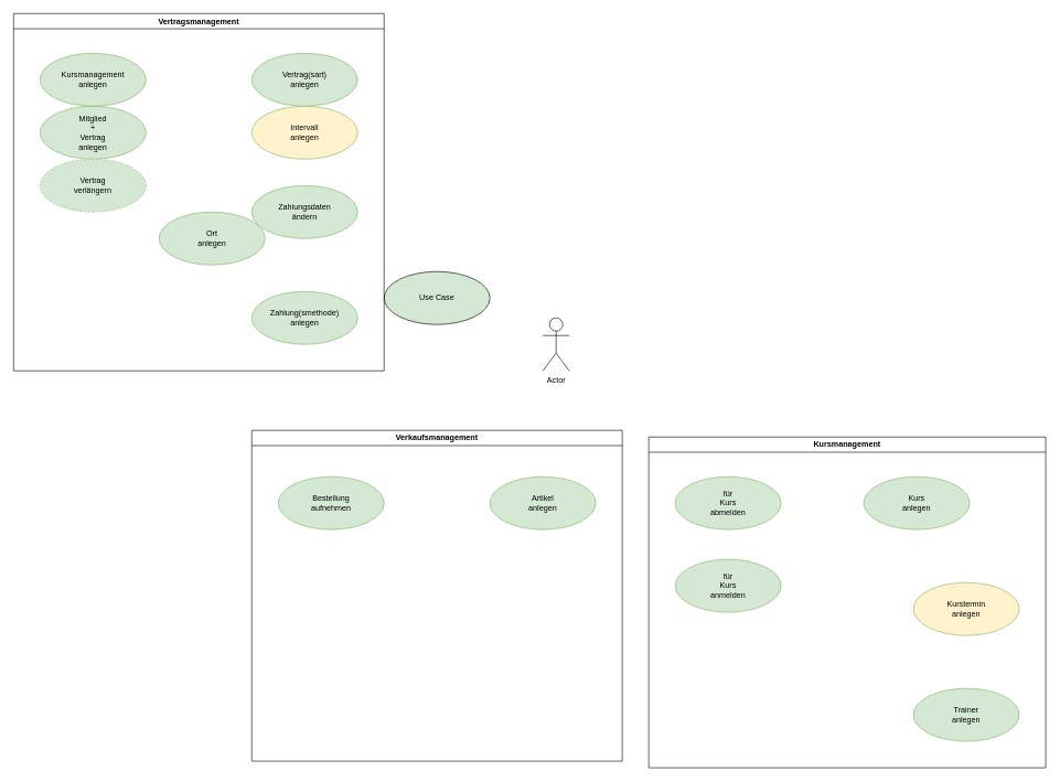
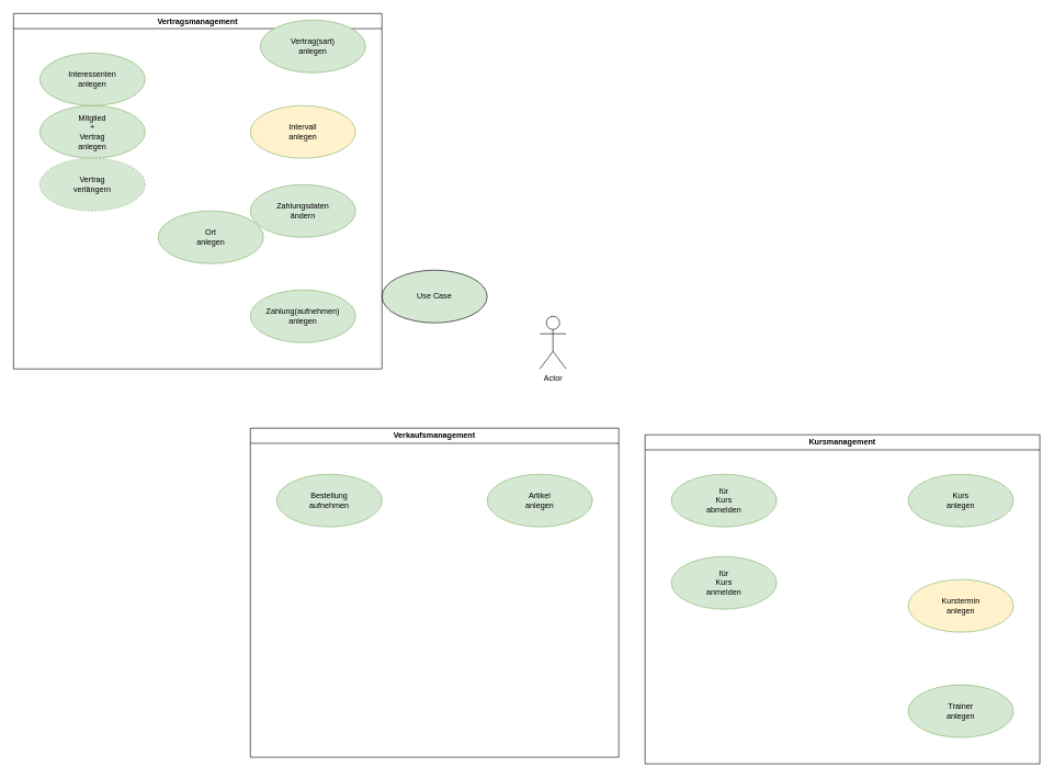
- <mxCell id="15" value="Kursmanagement&lt;div&gt;anlegen&lt;/div&gt;" style="ellipse;whiteSpace=wrap;html=1;fillColor=#d5e8d4;strokeColor=#82b366;" parent="13" vertex="1"><mxGeometry x="40" y="60" width="160" height="80" as="geometry" /></mxCell>
+ <mxCell id="15" value="Interessenten&lt;div&gt;anlegen&lt;/div&gt;" style="ellipse;whiteSpace=wrap;html=1;fillColor=#d5e8d4;strokeColor=#82b366;" parent="13" vertex="1"><mxGeometry x="40" y="60" width="160" height="80" as="geometry" /></mxCell>
- <mxCell id="16" value="Vertrag(sart)&lt;div&gt;anlegen&lt;/div&gt;" style="ellipse;whiteSpace=wrap;html=1;fillColor=#d5e8d4;strokeColor=#82b366;" parent="13" vertex="1"><mxGeometry x="360" y="60" width="160" height="80" as="geometry" /></mxCell>
+ <mxCell id="16" value="Vertrag(sart)&lt;div&gt;anlegen&lt;/div&gt;" style="ellipse;whiteSpace=wrap;html=1;fillColor=#d5e8d4;strokeColor=#82b366;" parent="13" vertex="1"><mxGeometry x="375" y="10" width="160" height="80" as="geometry" /></mxCell>
- <mxCell id="19" value="Zahlung(smethode)&lt;div&gt;anlegen&lt;/div&gt;" style="ellipse;whiteSpace=wrap;html=1;fillColor=#d5e8d4;strokeColor=#82b366;" parent="13" vertex="1"><mxGeometry x="360" y="420" width="160" height="80" as="geometry" /></mxCell>
+ <mxCell id="19" value="Zahlung(aufnehmen)&lt;div&gt;anlegen&lt;/div&gt;" style="ellipse;whiteSpace=wrap;html=1;fillColor=#d5e8d4;strokeColor=#82b366;" parent="13" vertex="1"><mxGeometry x="360" y="420" width="160" height="80" as="geometry" /></mxCell>
- <mxCell id="7" value="Kurs&lt;div&gt;anlegen&lt;/div&gt;" style="ellipse;whiteSpace=wrap;html=1;fillColor=#d5e8d4;strokeColor=#82b366;" parent="4" vertex="1"><mxGeometry x="325" y="60" width="160" height="80" as="geometry" /></mxCell>
+ <mxCell id="7" value="Kurs&lt;div&gt;anlegen&lt;/div&gt;" style="ellipse;whiteSpace=wrap;html=1;fillColor=#d5e8d4;strokeColor=#82b366;" parent="4" vertex="1"><mxGeometry x="400" y="60" width="160" height="80" as="geometry" /></mxCell>
